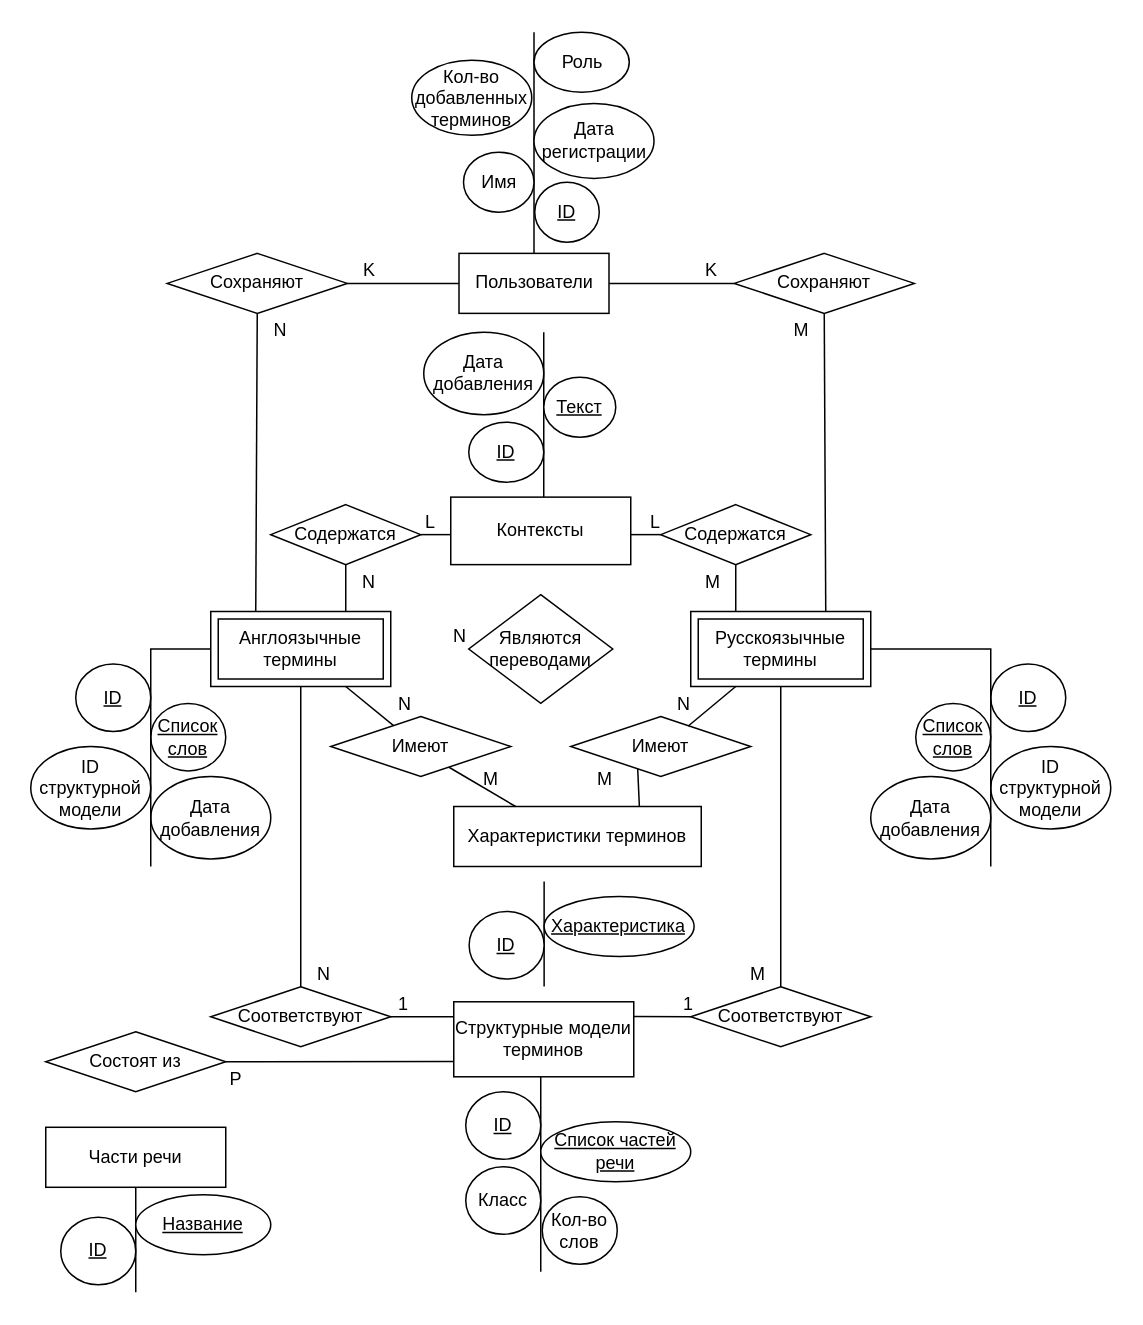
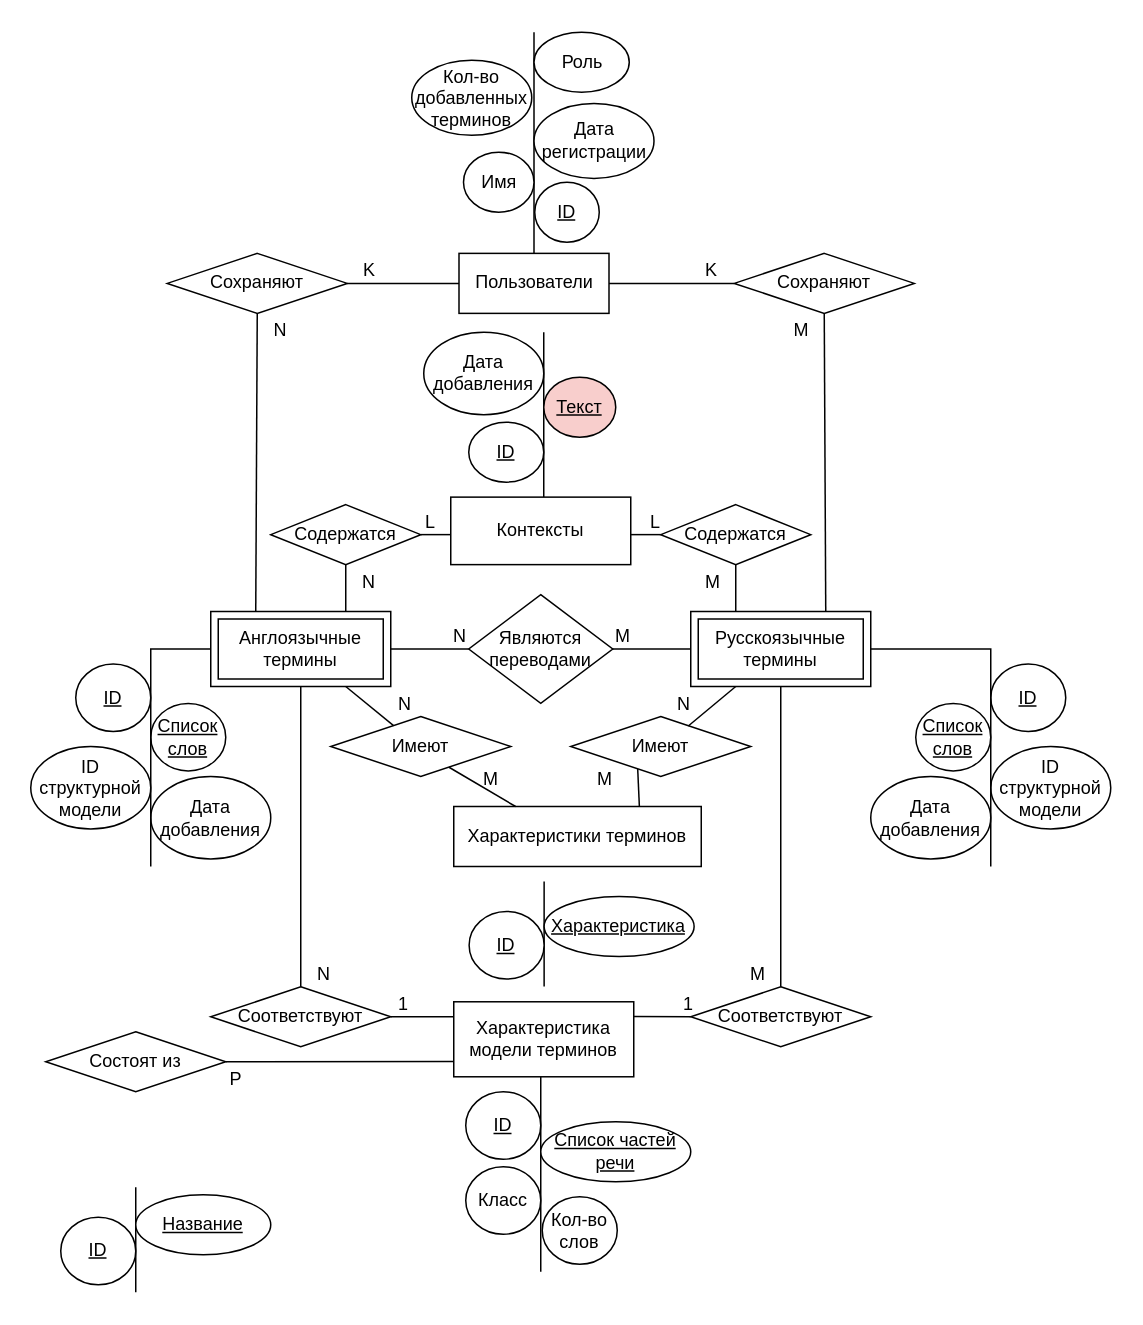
- <mxCell id="48" value="Текст" style="ellipse;whiteSpace=wrap;html=1;align=center;fontStyle=4;" parent="1" vertex="1"><mxGeometry x="362" y="250.75" width="48" height="40" as="geometry" /></mxCell>
+ <mxCell id="48" value="Текст" style="ellipse;whiteSpace=wrap;html=1;align=center;fontStyle=4;fillColor=#f8cecc;" parent="1" vertex="1"><mxGeometry x="362" y="250.75" width="48" height="40" as="geometry" /></mxCell>
+ <mxCell id="14" value="" style="endArrow=none;html=1;rounded=0;entryX=1;entryY=0.5;entryDx=0;entryDy=0;exitX=0;exitY=0.5;exitDx=0;exitDy=0;" parent="1" source="27" target="2" edge="1"><mxGeometry relative="1" as="geometry"><mxPoint x="320" y="447" as="sourcePoint" /><mxPoint x="480" y="447" as="targetPoint" /></mxGeometry></mxCell>
+ <mxCell id="28" value="" style="endArrow=none;html=1;rounded=0;exitX=0;exitY=0.5;exitDx=0;exitDy=0;entryX=1;entryY=0.5;entryDx=0;entryDy=0;" parent="1" source="3" target="27" edge="1"><mxGeometry relative="1" as="geometry"><mxPoint x="470" y="277" as="sourcePoint" /><mxPoint x="414" y="277" as="targetPoint" /></mxGeometry></mxCell>
+ <mxCell id="29" value="M" style="resizable=0;html=1;align=right;verticalAlign=bottom;" parent="28" connectable="0" vertex="1"><mxGeometry x="1" relative="1" as="geometry"><mxPoint x="12" as="offset" /></mxGeometry></mxCell>
- <mxCell id="66" value="Структурные модели терминов" style="whiteSpace=wrap;html=1;align=center;" parent="1" vertex="1"><mxGeometry x="302" y="667.19" width="120" height="50" as="geometry" /></mxCell>
+ <mxCell id="66" value="Характеристика модели терминов" style="whiteSpace=wrap;html=1;align=center;" parent="1" vertex="1"><mxGeometry x="302" y="667.19" width="120" height="50" as="geometry" /></mxCell>
- <mxCell id="57" value="Части речи" style="whiteSpace=wrap;html=1;align=center;" parent="1" vertex="1"><mxGeometry x="30" y="750.86" width="120" height="40" as="geometry" /></mxCell>
